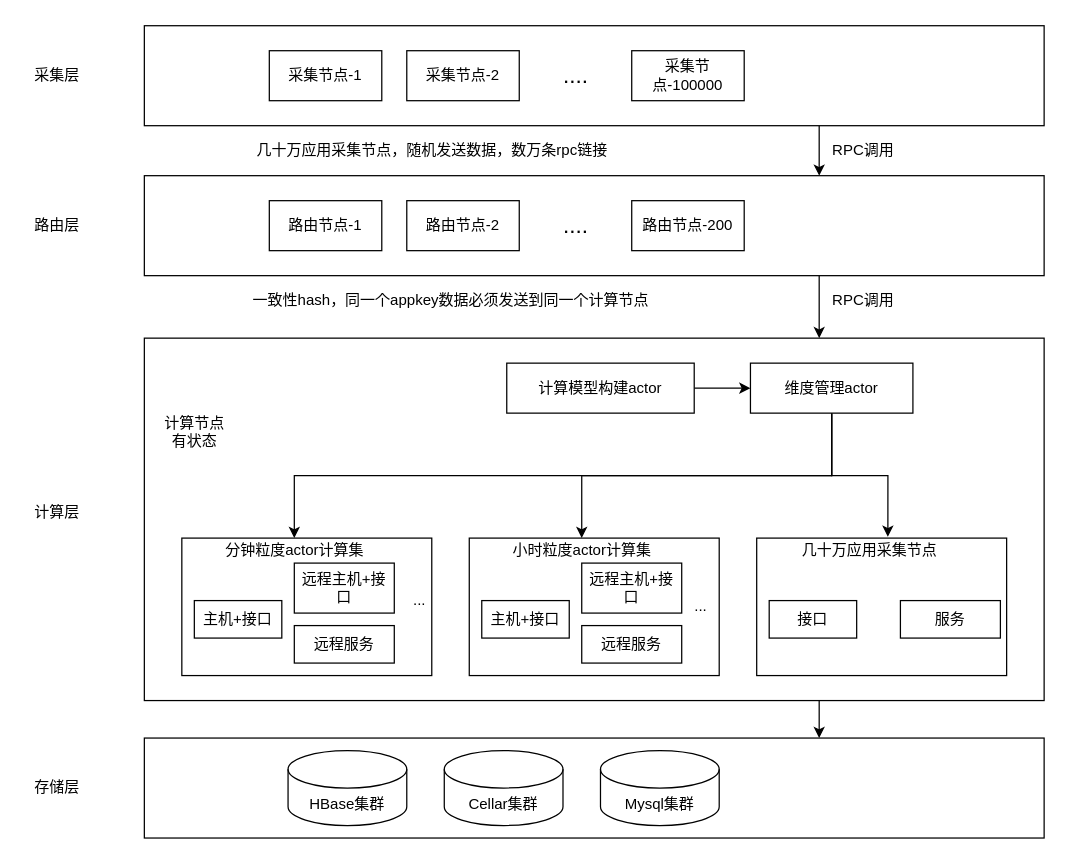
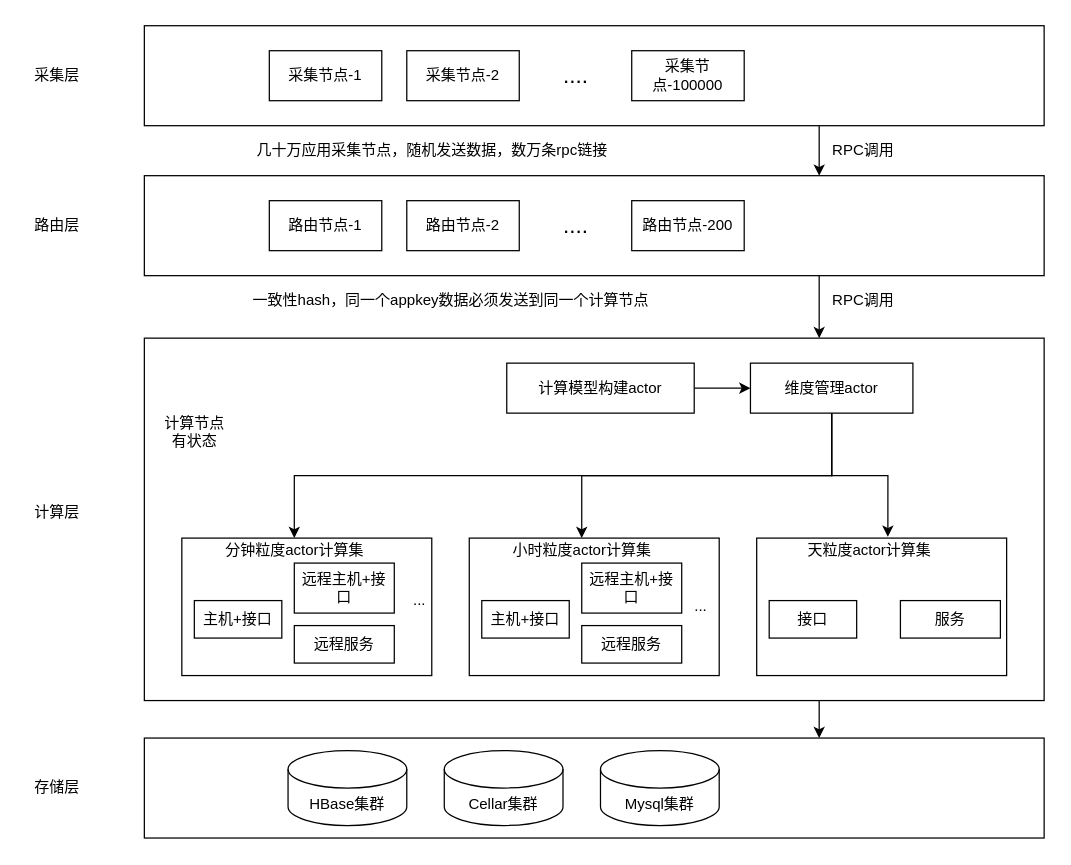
- <mxCell id="35" value="几十万应用采集节点" style="text;html=1;align=center;verticalAlign=middle;resizable=0;points=[];autosize=1;" vertex="1" parent="1"><mxGeometry x="640" y="430" width="110" height="20" as="geometry" /></mxCell>
+ <mxCell id="35" value="天粒度actor计算集" style="text;html=1;align=center;verticalAlign=middle;resizable=0;points=[];autosize=1;" vertex="1" parent="1"><mxGeometry x="640" y="430" width="110" height="20" as="geometry" /></mxCell>
